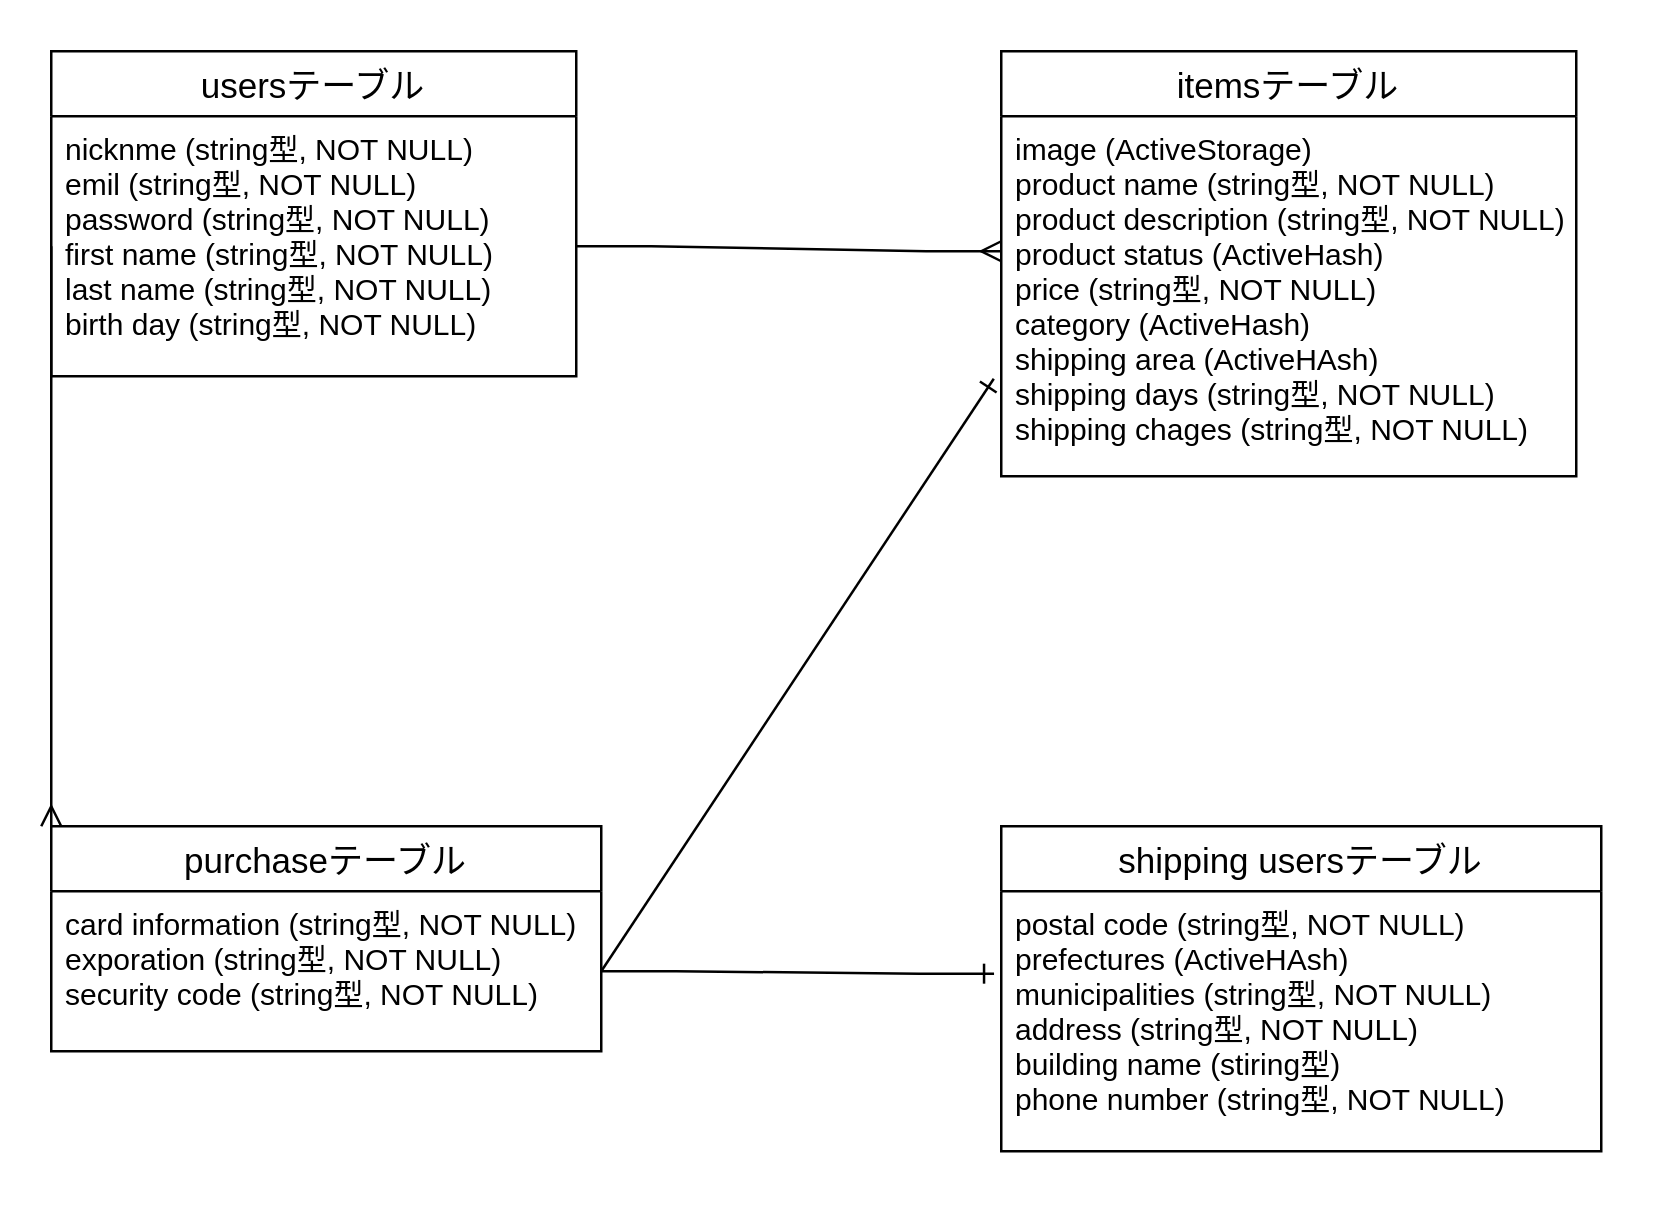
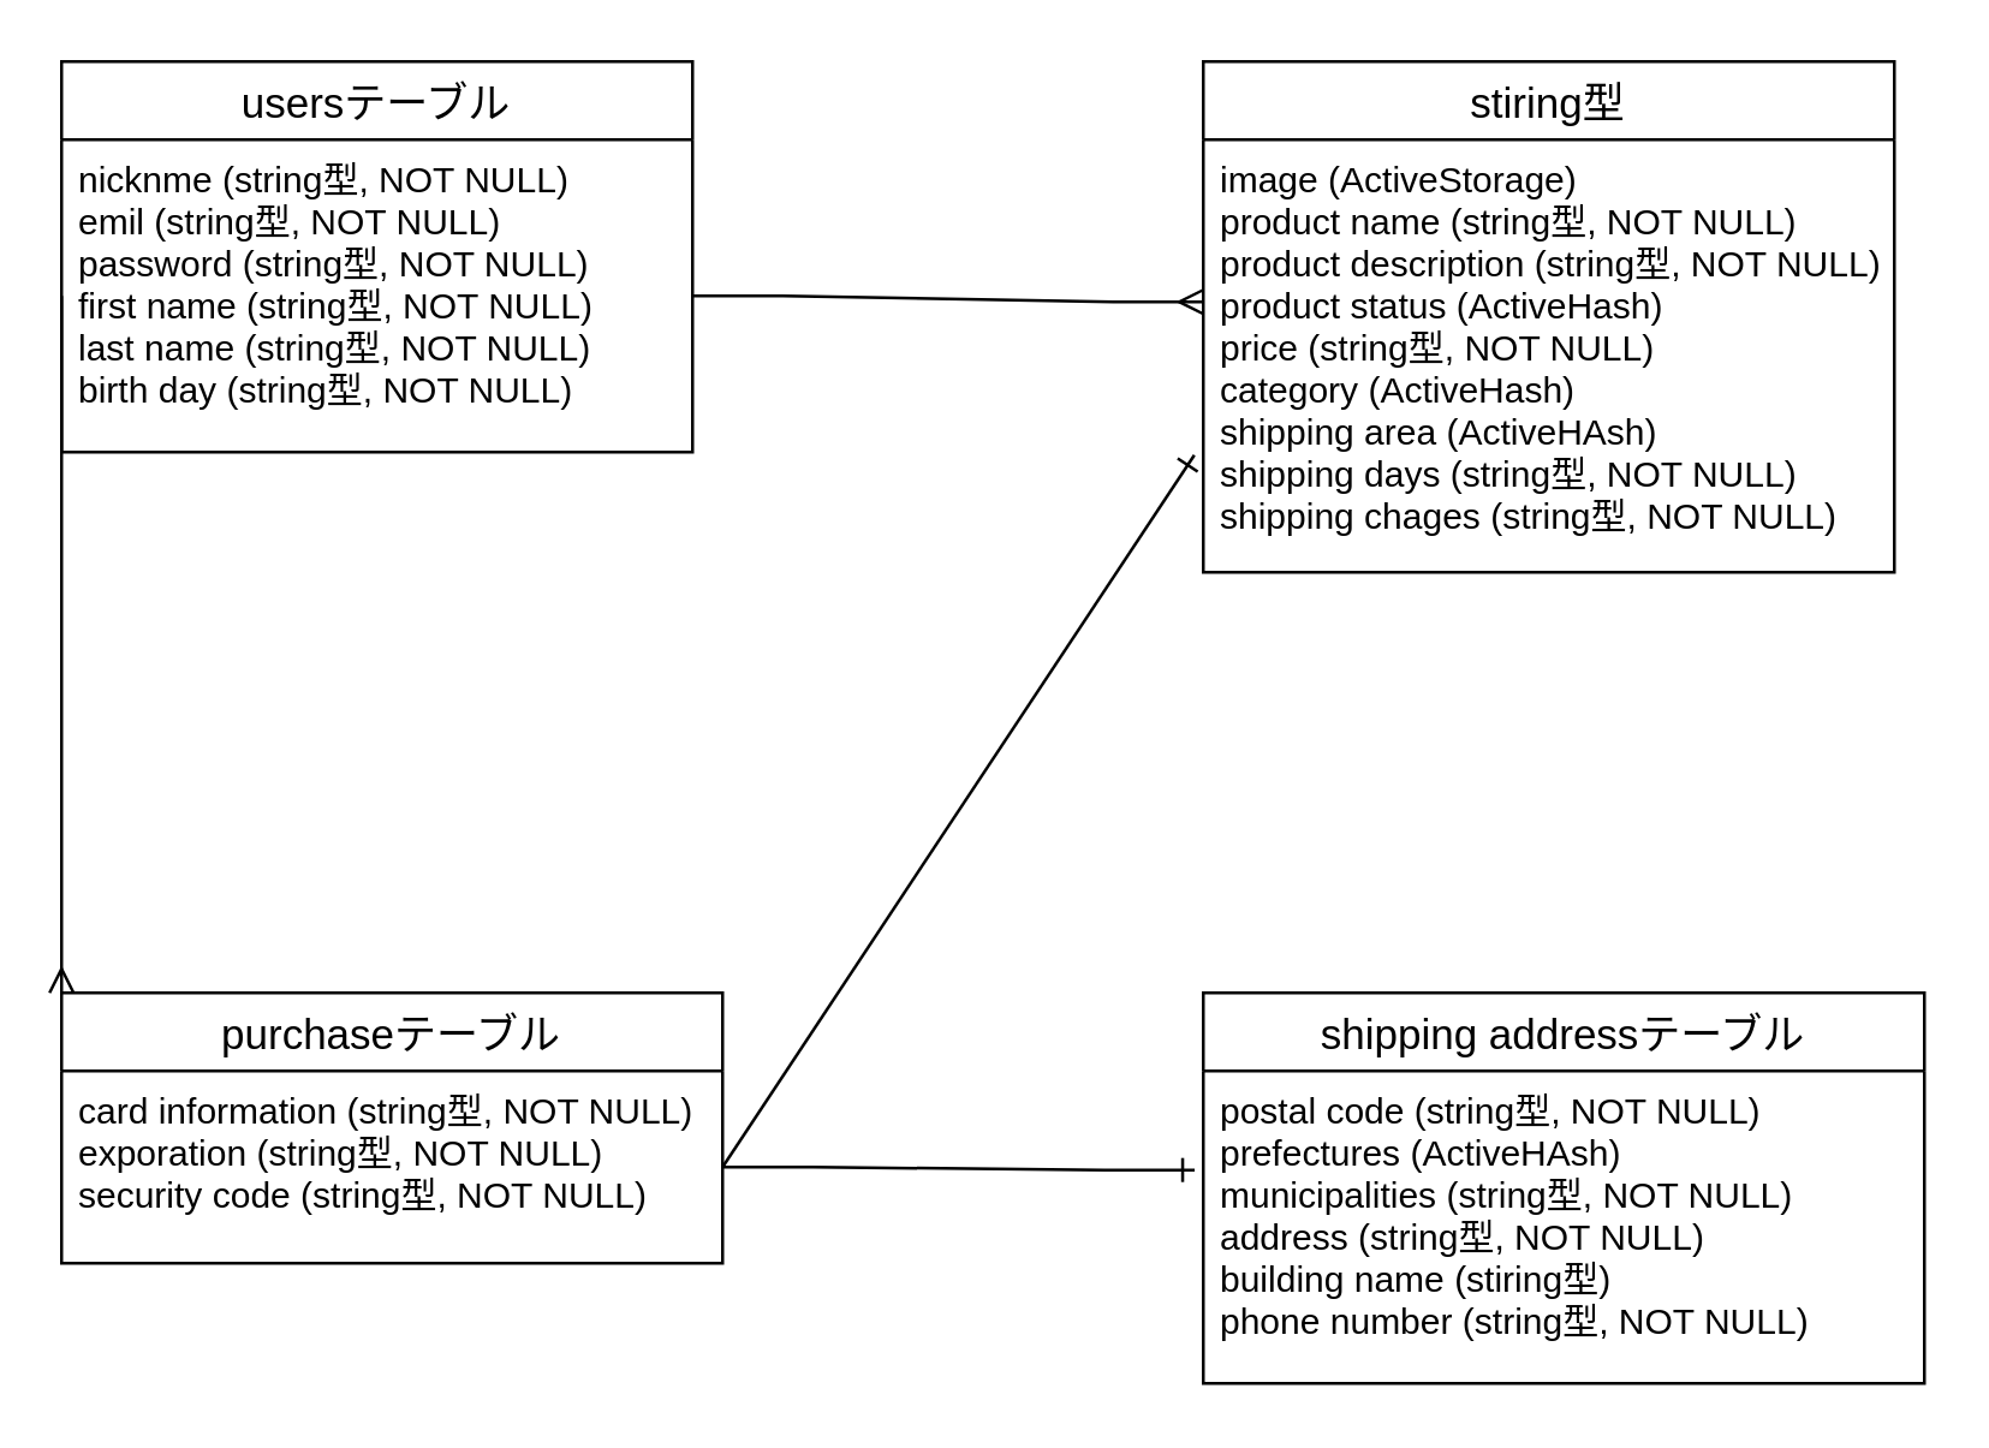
- <mxCell id="4" value="itemsテーブル" style="swimlane;fontStyle=0;childLayout=stackLayout;horizontal=1;startSize=26;horizontalStack=0;resizeParent=1;resizeParentMax=0;resizeLast=0;collapsible=1;marginBottom=0;align=center;fontSize=14;" vertex="1" parent="1"><mxGeometry x="400" y="20" width="230" height="170" as="geometry" /></mxCell>
+ <mxCell id="4" value="stiring型" style="swimlane;fontStyle=0;childLayout=stackLayout;horizontal=1;startSize=26;horizontalStack=0;resizeParent=1;resizeParentMax=0;resizeLast=0;collapsible=1;marginBottom=0;align=center;fontSize=14;" vertex="1" parent="1"><mxGeometry x="400" y="20" width="230" height="170" as="geometry" /></mxCell>
- <mxCell id="8" value="shipping usersテーブル" style="swimlane;fontStyle=0;childLayout=stackLayout;horizontal=1;startSize=26;horizontalStack=0;resizeParent=1;resizeParentMax=0;resizeLast=0;collapsible=1;marginBottom=0;align=center;fontSize=14;" vertex="1" parent="1"><mxGeometry x="400" y="330" width="240" height="130" as="geometry" /></mxCell>
+ <mxCell id="8" value="shipping addressテーブル" style="swimlane;fontStyle=0;childLayout=stackLayout;horizontal=1;startSize=26;horizontalStack=0;resizeParent=1;resizeParentMax=0;resizeLast=0;collapsible=1;marginBottom=0;align=center;fontSize=14;" vertex="1" parent="1"><mxGeometry x="400" y="330" width="240" height="130" as="geometry" /></mxCell>
